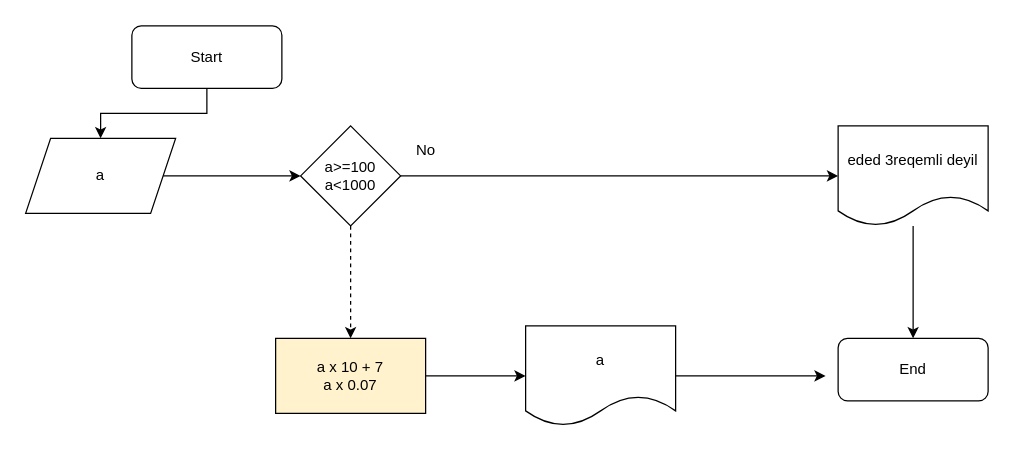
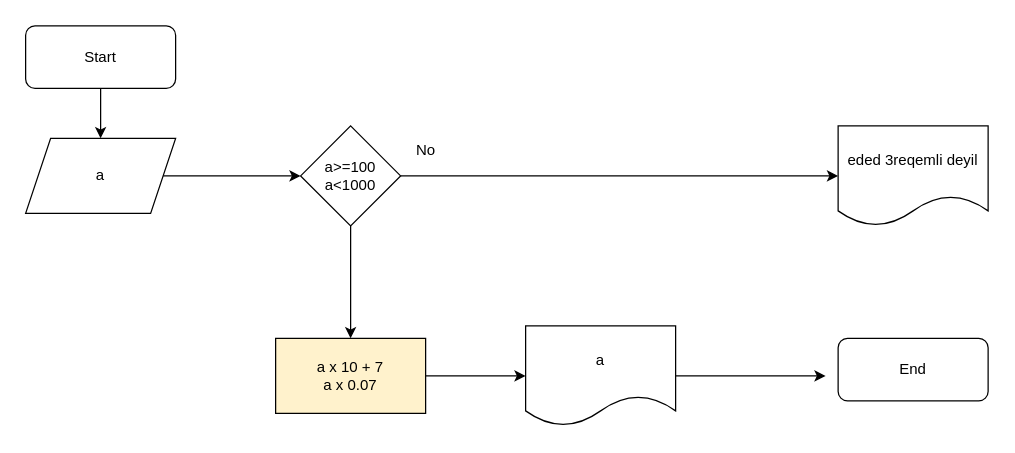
- <mxCell id="3" value="Start" style="rounded=1;whiteSpace=wrap;html=1;" vertex="1" parent="1"><mxGeometry x="105" y="20" width="120" height="50" as="geometry" /></mxCell>
+ <mxCell id="3" value="Start" style="rounded=1;whiteSpace=wrap;html=1;" vertex="1" parent="1"><mxGeometry x="20" y="20" width="120" height="50" as="geometry" /></mxCell>
- <mxCell id="10" value="" style="edgeStyle=orthogonalEdgeStyle;rounded=0;orthogonalLoop=1;jettySize=auto;html=1;" edge="1" parent="1" source="11" target="4"><mxGeometry relative="1" as="geometry" /></mxCell>
- <mxCell id="8" value="" style="edgeStyle=orthogonalEdgeStyle;rounded=0;orthogonalLoop=1;jettySize=auto;html=1;dashed=1;" edge="1" parent="1" source="9" target="14"><mxGeometry relative="1" as="geometry" /></mxCell>
+ <mxCell id="8" value="" style="edgeStyle=orthogonalEdgeStyle;rounded=0;orthogonalLoop=1;jettySize=auto;html=1;" edge="1" parent="1" source="9" target="14"><mxGeometry relative="1" as="geometry" /></mxCell>
